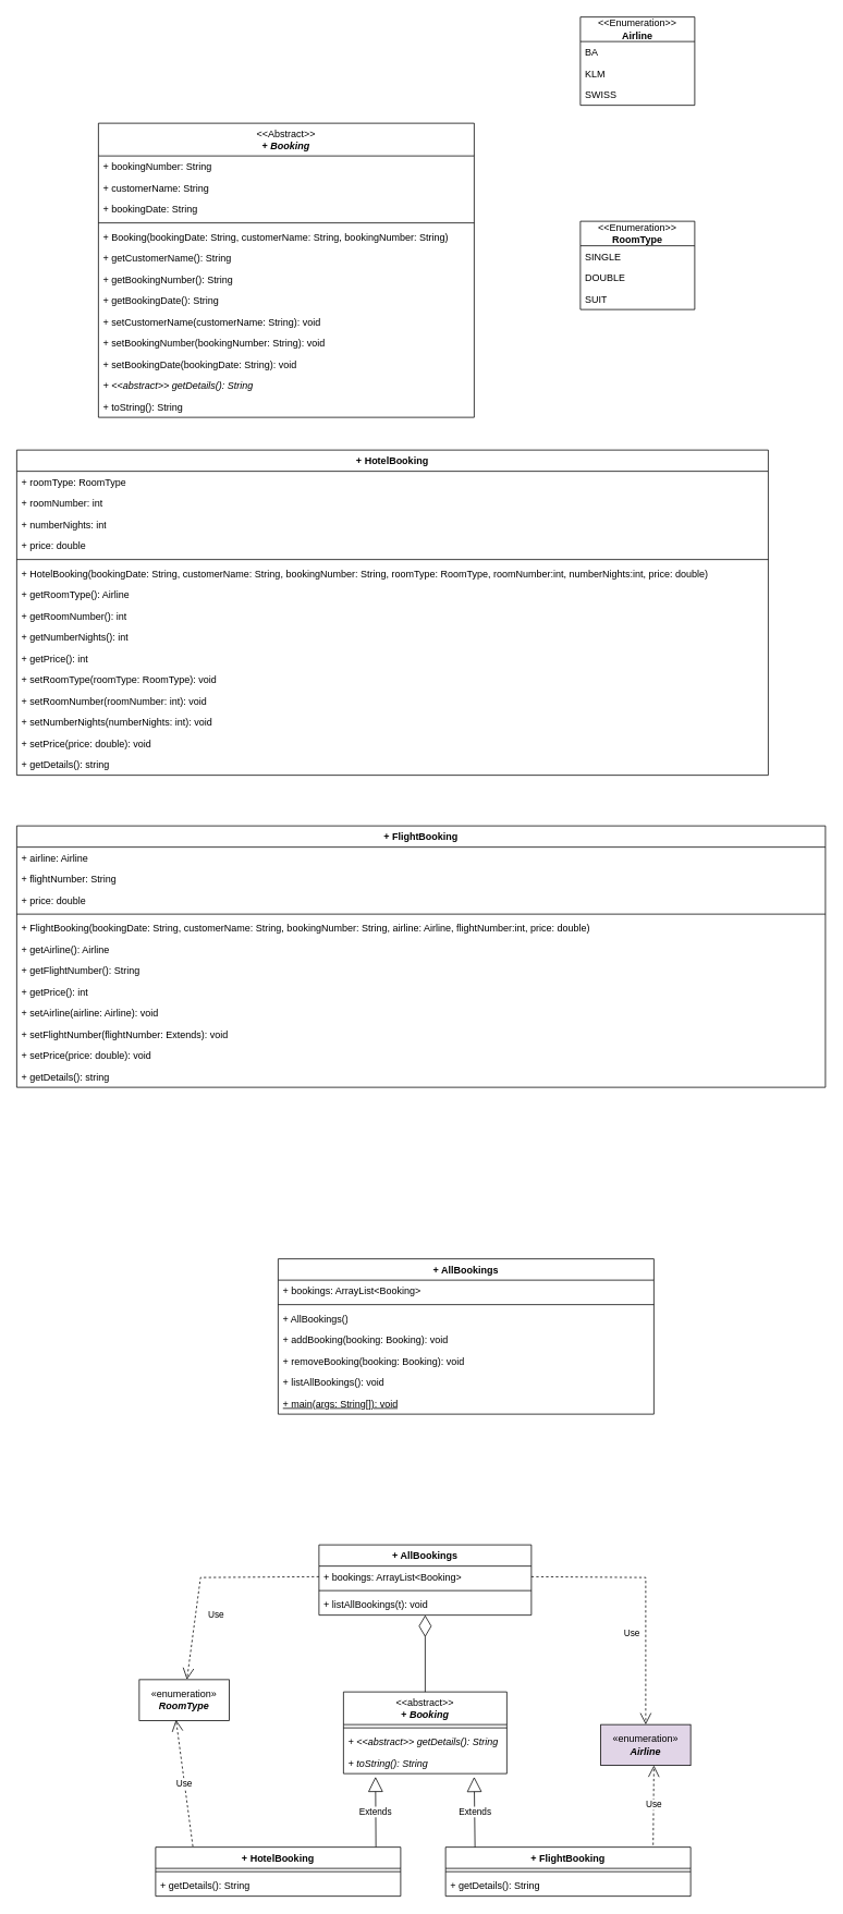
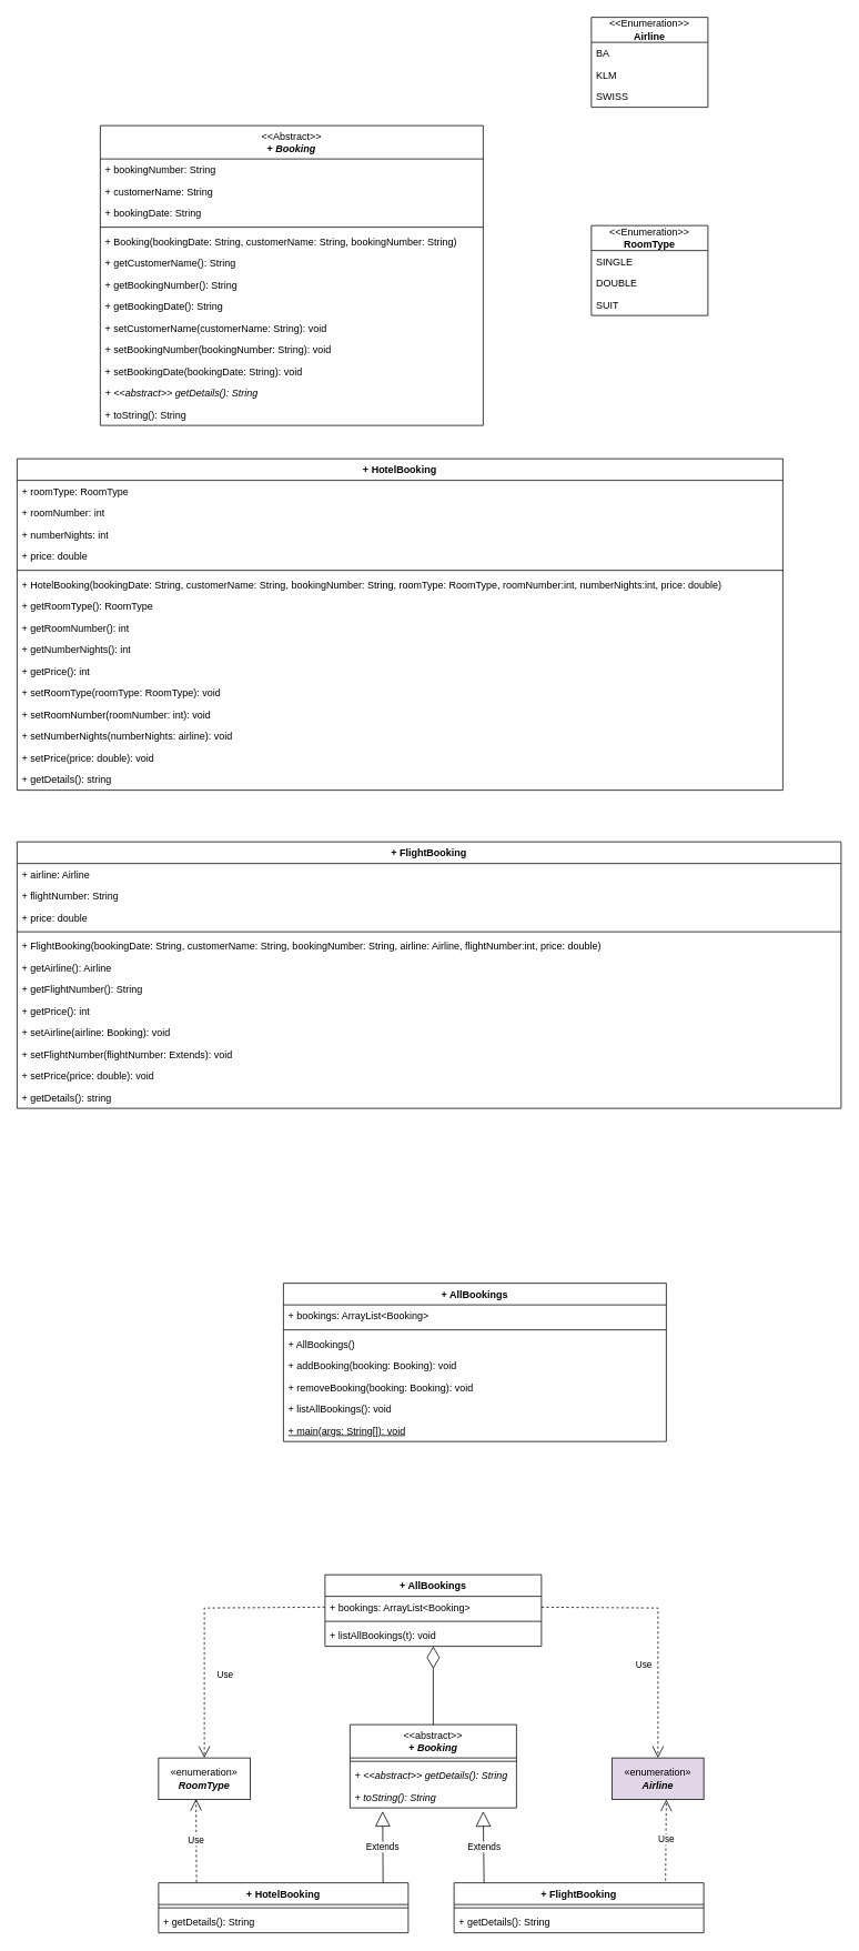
- <mxCell id="23" value="+&amp;nbsp;getRoomType&lt;span style=&quot;background-color: initial;&quot;&gt;(): Airline&lt;/span&gt;" style="text;strokeColor=none;fillColor=none;align=left;verticalAlign=top;spacingLeft=4;spacingRight=4;overflow=hidden;rotatable=0;points=[[0,0.5],[1,0.5]];portConstraint=eastwest;whiteSpace=wrap;html=1;" parent="16" vertex="1"><mxGeometry y="164" width="920" height="26" as="geometry" /></mxCell>
+ <mxCell id="23" value="+&amp;nbsp;getRoomType&lt;span style=&quot;background-color: initial;&quot;&gt;(): RoomType&lt;/span&gt;" style="text;strokeColor=none;fillColor=none;align=left;verticalAlign=top;spacingLeft=4;spacingRight=4;overflow=hidden;rotatable=0;points=[[0,0.5],[1,0.5]];portConstraint=eastwest;whiteSpace=wrap;html=1;" parent="16" vertex="1"><mxGeometry y="164" width="920" height="26" as="geometry" /></mxCell>
- <mxCell id="29" value="+ setNumberNights&lt;span style=&quot;background-color: initial;&quot;&gt;(numberNights: int): void&lt;/span&gt;" style="text;strokeColor=none;fillColor=none;align=left;verticalAlign=top;spacingLeft=4;spacingRight=4;overflow=hidden;rotatable=0;points=[[0,0.5],[1,0.5]];portConstraint=eastwest;whiteSpace=wrap;html=1;" parent="16" vertex="1"><mxGeometry y="320" width="920" height="26" as="geometry" /></mxCell>
+ <mxCell id="29" value="+ setNumberNights&lt;span style=&quot;background-color: initial;&quot;&gt;(numberNights: airline): void&lt;/span&gt;" style="text;strokeColor=none;fillColor=none;align=left;verticalAlign=top;spacingLeft=4;spacingRight=4;overflow=hidden;rotatable=0;points=[[0,0.5],[1,0.5]];portConstraint=eastwest;whiteSpace=wrap;html=1;" parent="16" vertex="1"><mxGeometry y="320" width="920" height="26" as="geometry" /></mxCell>
- <mxCell id="41" value="+ setAirline&lt;span style=&quot;background-color: initial;&quot;&gt;(airline: Airline): void&lt;/span&gt;" style="text;strokeColor=none;fillColor=none;align=left;verticalAlign=top;spacingLeft=4;spacingRight=4;overflow=hidden;rotatable=0;points=[[0,0.5],[1,0.5]];portConstraint=eastwest;whiteSpace=wrap;html=1;" parent="32" vertex="1"><mxGeometry y="216" width="990" height="26" as="geometry" /></mxCell>
+ <mxCell id="41" value="+ setAirline&lt;span style=&quot;background-color: initial;&quot;&gt;(airline: Booking): void&lt;/span&gt;" style="text;strokeColor=none;fillColor=none;align=left;verticalAlign=top;spacingLeft=4;spacingRight=4;overflow=hidden;rotatable=0;points=[[0,0.5],[1,0.5]];portConstraint=eastwest;whiteSpace=wrap;html=1;" parent="32" vertex="1"><mxGeometry y="216" width="990" height="26" as="geometry" /></mxCell>
- <mxCell id="61" value="«enumeration»&lt;br&gt;&lt;b&gt;&lt;i&gt;RoomType&lt;/i&gt;&lt;/b&gt;" style="html=1;whiteSpace=wrap;" vertex="1" parent="1"><mxGeometry x="170" y="2055" width="110" height="50" as="geometry" /></mxCell>
+ <mxCell id="61" value="«enumeration»&lt;br&gt;&lt;b&gt;&lt;i&gt;RoomType&lt;/i&gt;&lt;/b&gt;" style="html=1;whiteSpace=wrap;" vertex="1" parent="1"><mxGeometry x="190" y="2110" width="110" height="50" as="geometry" /></mxCell>
